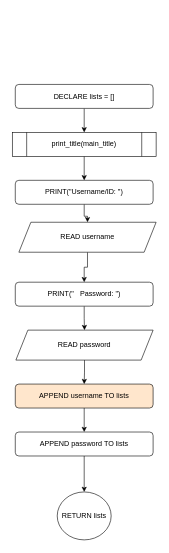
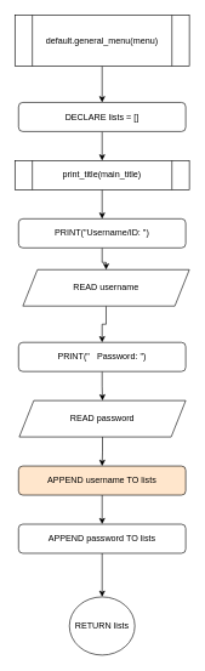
+ <mxCell id="3" value="default.general_menu(menu)" style="shape=process;whiteSpace=wrap;html=1;backgroundOutline=1;" vertex="1" parent="1"><mxGeometry x="20" y="20" width="240" height="70" as="geometry" /></mxCell>
+ <mxCell id="2" value="" style="edgeStyle=orthogonalEdgeStyle;rounded=0;orthogonalLoop=1;jettySize=auto;html=1;" edge="1" parent="1" source="3" target="5"><mxGeometry relative="1" as="geometry" /></mxCell>
